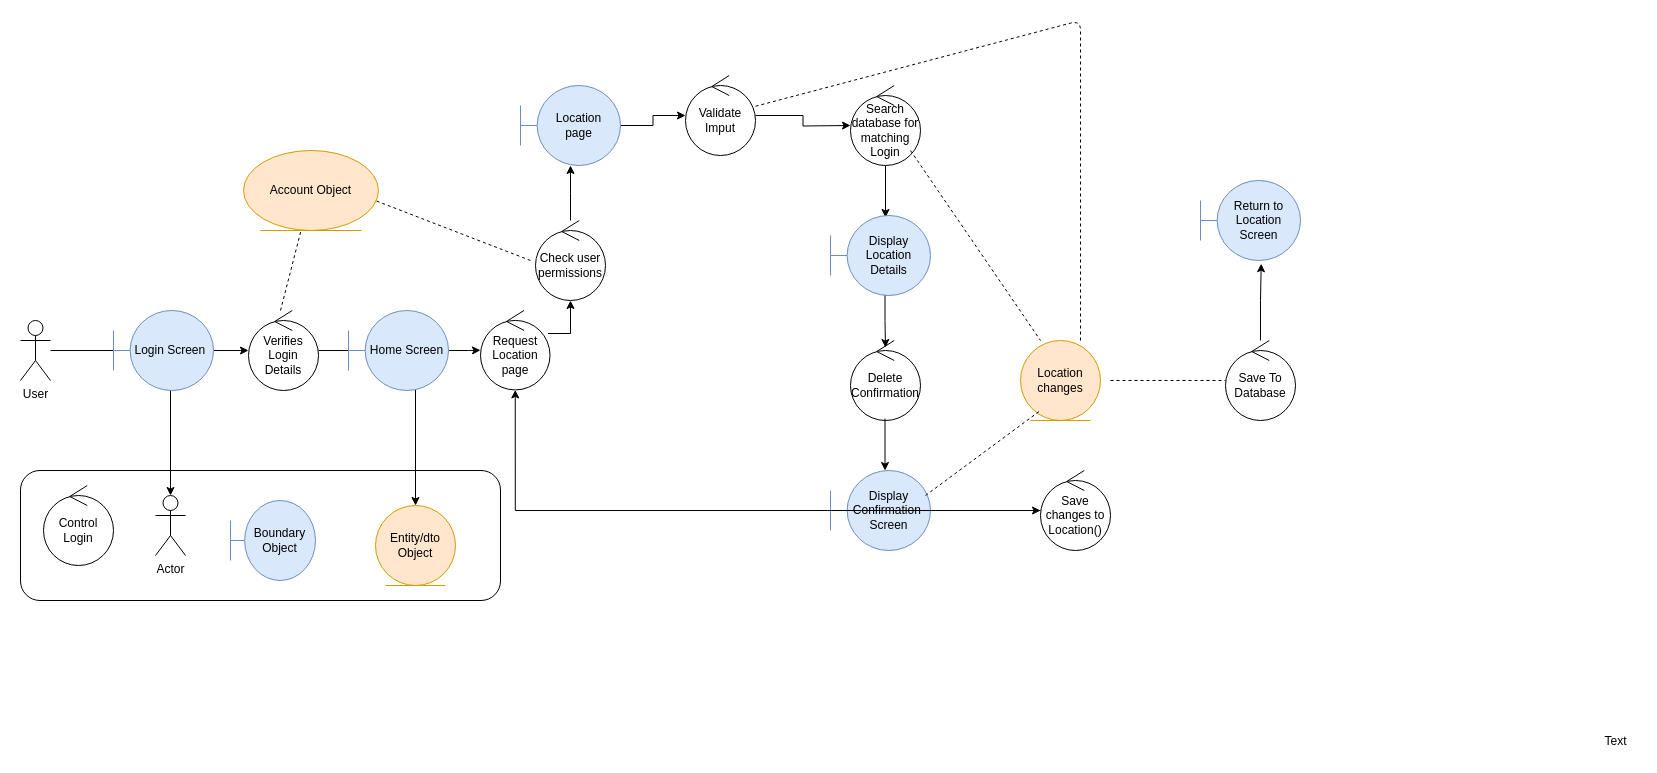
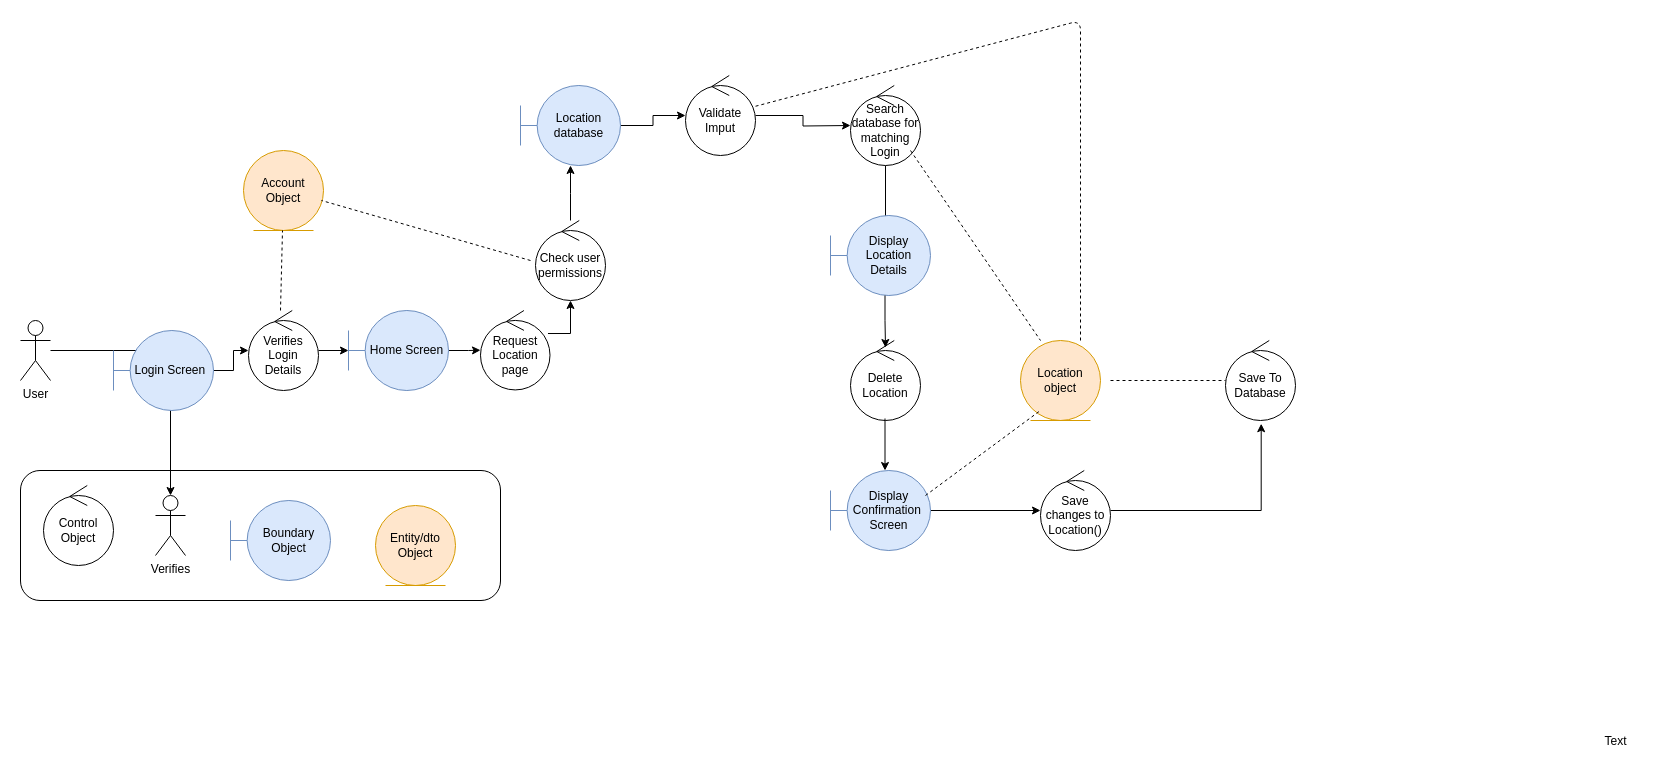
- <mxCell id="17" value="Location&lt;br&gt;page" style="shape=umlBoundary;whiteSpace=wrap;html=1;fillColor=#dae8fc;strokeColor=#6c8ebf;" parent="1" vertex="1"><mxGeometry x="520" y="85" width="100" height="80" as="geometry" /></mxCell>
+ <mxCell id="17" value="Location&lt;br&gt;database" style="shape=umlBoundary;whiteSpace=wrap;html=1;fillColor=#dae8fc;strokeColor=#6c8ebf;" parent="1" vertex="1"><mxGeometry x="520" y="85" width="100" height="80" as="geometry" /></mxCell>
- <mxCell id="25" value="Account Object" style="ellipse;shape=umlEntity;whiteSpace=wrap;html=1;fillColor=#ffe6cc;strokeColor=#d79b00;" parent="1" vertex="1"><mxGeometry x="243" y="150" width="135" height="80" as="geometry" /></mxCell>
+ <mxCell id="25" value="Account Object" style="ellipse;shape=umlEntity;whiteSpace=wrap;html=1;fillColor=#ffe6cc;strokeColor=#d79b00;" parent="1" vertex="1"><mxGeometry x="243" y="150" width="80" height="80" as="geometry" /></mxCell>
- <mxCell id="27" style="edgeStyle=orthogonalEdgeStyle;rounded=0;orthogonalLoop=1;jettySize=auto;html=1;entryX=0.55;entryY=0.025;entryDx=0;entryDy=0;entryPerimeter=0;" parent="1" source="28" target="30" edge="1"><mxGeometry relative="1" as="geometry" /></mxCell>
+ <mxCell id="27" style="edgeStyle=orthogonalEdgeStyle;rounded=0;orthogonalLoop=1;jettySize=auto;html=1;entryX=0.55;entryY=0.025;entryDx=0;entryDy=0;entryPerimeter=0;endArrow=none;" parent="1" source="28" target="30" edge="1"><mxGeometry relative="1" as="geometry" /></mxCell>
- <mxCell id="38" value="Return to Location Screen" style="shape=umlBoundary;whiteSpace=wrap;html=1;fillColor=#dae8fc;strokeColor=#6c8ebf;" parent="1" vertex="1"><mxGeometry x="1200" y="180" width="100" height="80" as="geometry" /></mxCell>
- <mxCell id="39" style="edgeStyle=orthogonalEdgeStyle;rounded=0;orthogonalLoop=1;jettySize=auto;html=1;entryX=0.607;entryY=1.04;entryDx=0;entryDy=0;entryPerimeter=0;" parent="1" source="40" target="38" edge="1"><mxGeometry relative="1" as="geometry" /></mxCell>
- <mxCell id="14" value="Login Screen&amp;nbsp;" style="shape=umlBoundary;whiteSpace=wrap;html=1;fillColor=#dae8fc;strokeColor=#6c8ebf;" parent="1" vertex="1"><mxGeometry x="113" y="310" width="100" height="80" as="geometry" /></mxCell>
+ <mxCell id="14" value="Login Screen&amp;nbsp;" style="shape=umlBoundary;whiteSpace=wrap;html=1;fillColor=#dae8fc;strokeColor=#6c8ebf;" parent="1" vertex="1"><mxGeometry x="113" y="330" width="100" height="80" as="geometry" /></mxCell>
- <mxCell id="19" value="Location changes" style="ellipse;shape=umlEntity;whiteSpace=wrap;html=1;fillColor=#ffe6cc;strokeColor=#d79b00;" parent="1" vertex="1"><mxGeometry x="1020" y="340" width="80" height="80" as="geometry" /></mxCell>
+ <mxCell id="19" value="Location object" style="ellipse;shape=umlEntity;whiteSpace=wrap;html=1;fillColor=#ffe6cc;strokeColor=#d79b00;" parent="1" vertex="1"><mxGeometry x="1020" y="340" width="80" height="80" as="geometry" /></mxCell>
- <mxCell id="29" value="Delete Confirmation" style="ellipse;shape=umlControl;whiteSpace=wrap;html=1;" parent="1" vertex="1"><mxGeometry x="850" y="340" width="70" height="80" as="geometry" /></mxCell>
+ <mxCell id="29" value="Delete Location" style="ellipse;shape=umlControl;whiteSpace=wrap;html=1;" parent="1" vertex="1"><mxGeometry x="850" y="340" width="70" height="80" as="geometry" /></mxCell>
- <mxCell id="9" style="edgeStyle=orthogonalEdgeStyle;rounded=0;orthogonalLoop=1;jettySize=auto;html=1;" parent="1" source="10" target="6" edge="1"><mxGeometry relative="1" as="geometry" /></mxCell>
+ <mxCell id="9" style="edgeStyle=orthogonalEdgeStyle;rounded=0;orthogonalLoop=1;jettySize=auto;html=1;" parent="1" source="10" target="12" edge="1"><mxGeometry relative="1" as="geometry" /></mxCell>
- <mxCell id="36" style="edgeStyle=orthogonalEdgeStyle;rounded=0;orthogonalLoop=1;jettySize=auto;html=1;" parent="1" source="37" target="15" edge="1"><mxGeometry relative="1" as="geometry" /></mxCell>
+ <mxCell id="36" style="edgeStyle=orthogonalEdgeStyle;rounded=0;orthogonalLoop=1;jettySize=auto;html=1;entryX=0.51;entryY=1.04;entryDx=0;entryDy=0;entryPerimeter=0;" parent="1" source="37" target="40" edge="1"><mxGeometry relative="1" as="geometry" /></mxCell>
- <mxCell id="3" value="Control Login" style="ellipse;shape=umlControl;whiteSpace=wrap;html=1;" parent="1" vertex="1"><mxGeometry x="43" y="485" width="70" height="80" as="geometry" /></mxCell>
+ <mxCell id="3" value="Control Object" style="ellipse;shape=umlControl;whiteSpace=wrap;html=1;" parent="1" vertex="1"><mxGeometry x="43" y="485" width="70" height="80" as="geometry" /></mxCell>
- <mxCell id="5" value="Boundary Object" style="shape=umlBoundary;whiteSpace=wrap;html=1;fillColor=#dae8fc;strokeColor=#6c8ebf;" parent="1" vertex="1"><mxGeometry x="230" y="500" width="85" height="80" as="geometry" /></mxCell>
+ <mxCell id="5" value="Boundary Object" style="shape=umlBoundary;whiteSpace=wrap;html=1;fillColor=#dae8fc;strokeColor=#6c8ebf;" parent="1" vertex="1"><mxGeometry x="230" y="500" width="100" height="80" as="geometry" /></mxCell>
- <mxCell id="4" value="Actor" style="shape=umlActor;verticalLabelPosition=bottom;labelBackgroundColor=#ffffff;verticalAlign=top;html=1;" parent="1" vertex="1"><mxGeometry x="155" y="495" width="30" height="60" as="geometry" /></mxCell>
+ <mxCell id="4" value="Verifies" style="shape=umlActor;verticalLabelPosition=bottom;labelBackgroundColor=#ffffff;verticalAlign=top;html=1;" parent="1" vertex="1"><mxGeometry x="155" y="495" width="30" height="60" as="geometry" /></mxCell>
